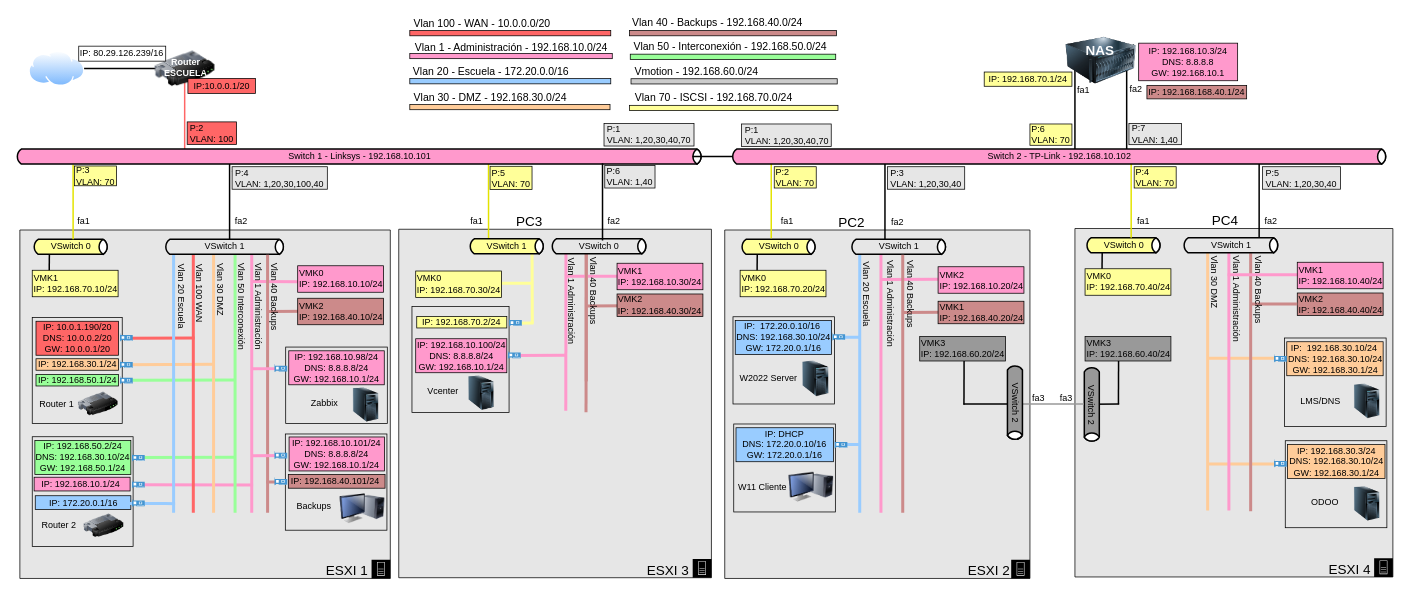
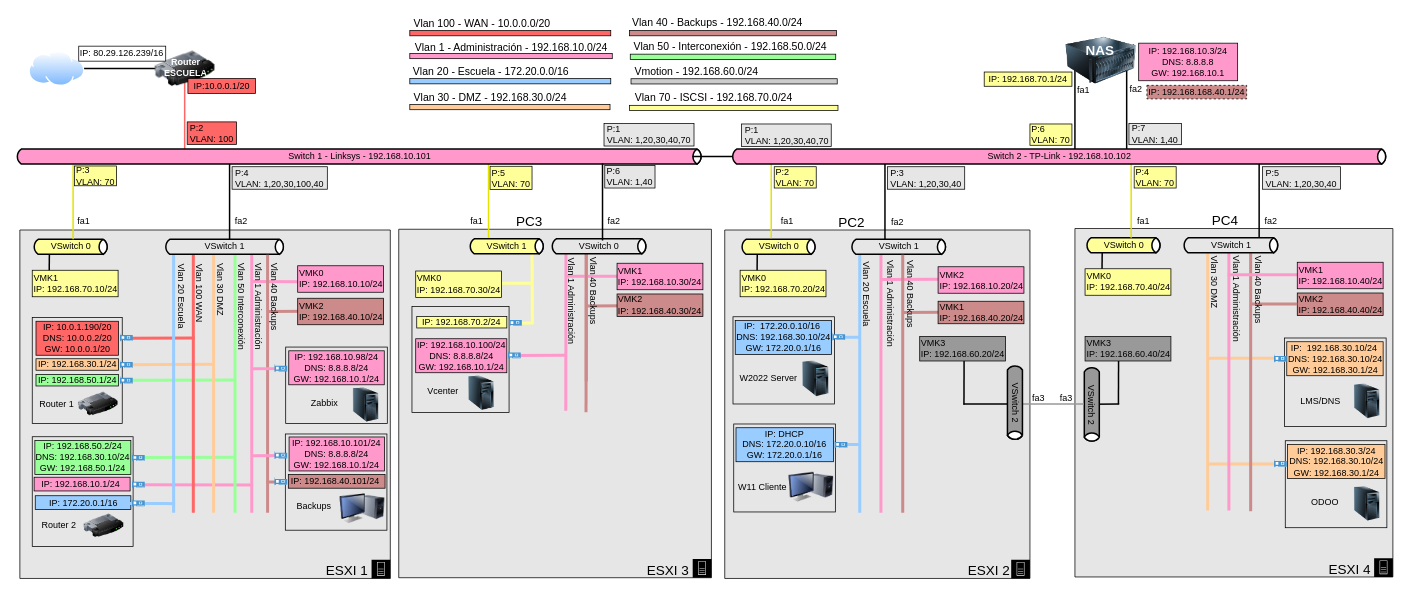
- <mxCell id="187" value="IP: 192.168.168.40.1/24" style="rounded=0;whiteSpace=wrap;html=1;fillColor=#CC8A8A;" parent="1" vertex="1"><mxGeometry x="1529" y="113.11" width="133" height="18.01" as="geometry" /></mxCell>
+ <mxCell id="187" value="IP: 192.168.168.40.1/24" style="rounded=0;whiteSpace=wrap;html=1;fillColor=#CC8A8A;dashed=1;" parent="1" vertex="1"><mxGeometry x="1529" y="113.11" width="133" height="18.01" as="geometry" /></mxCell>
